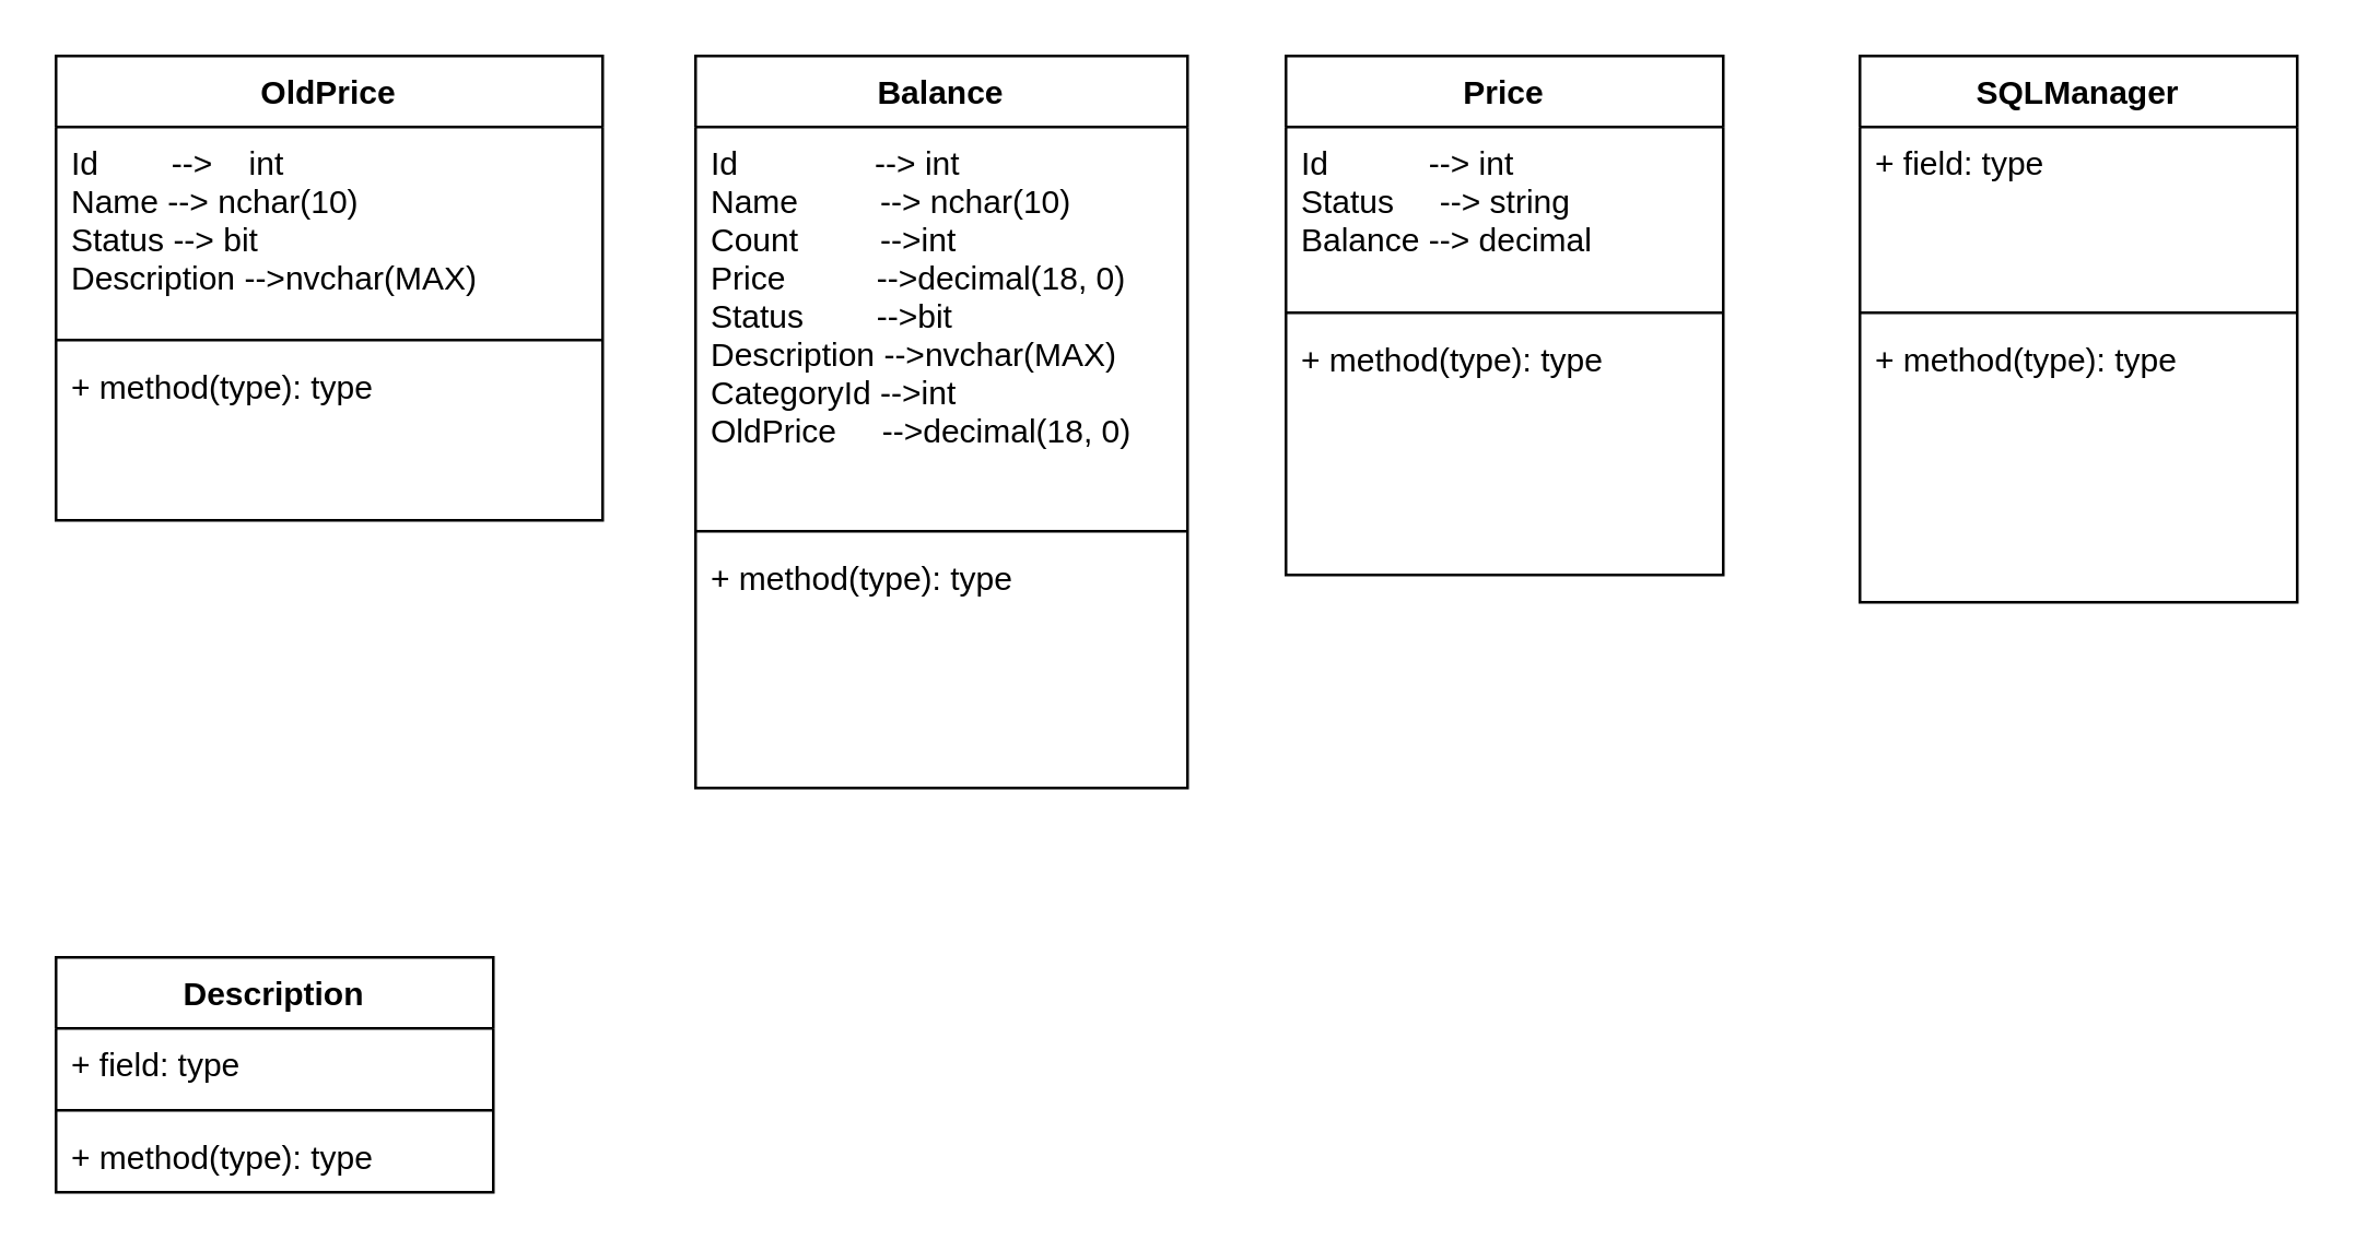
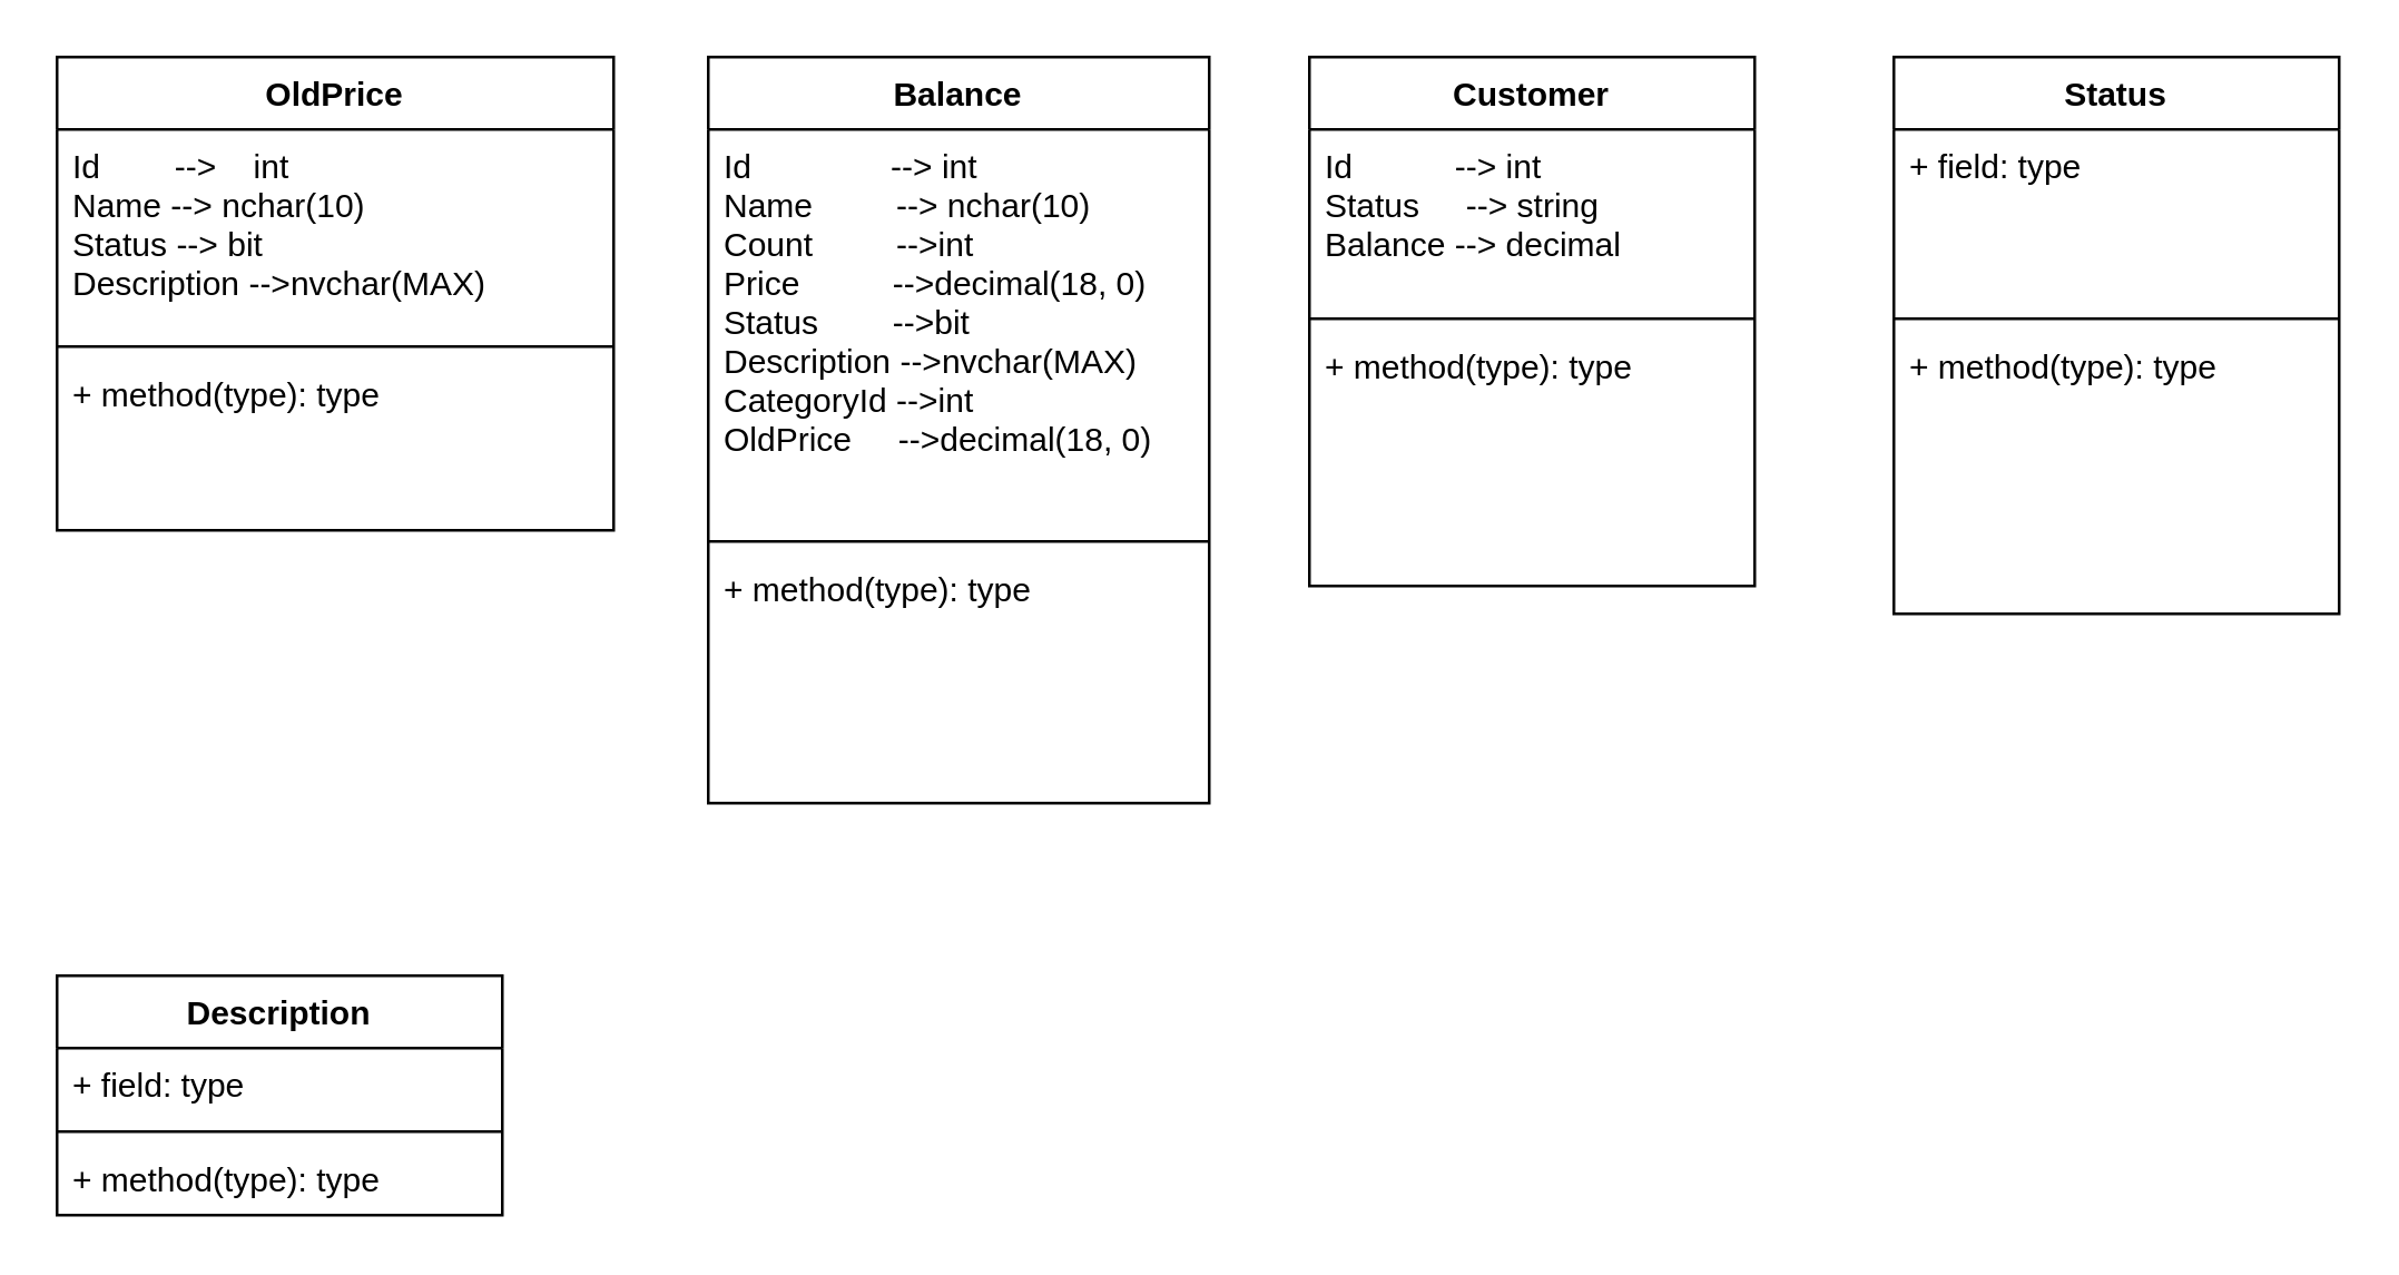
- <mxCell id="14" value="Price" style="swimlane;fontStyle=1;align=center;verticalAlign=top;childLayout=stackLayout;horizontal=1;startSize=26;horizontalStack=0;resizeParent=1;resizeParentMax=0;resizeLast=0;collapsible=1;marginBottom=0;" vertex="1" parent="1"><mxGeometry x="470" width="160" height="190" as="geometry" y="20" /></mxCell>
+ <mxCell id="14" value="Customer" style="swimlane;fontStyle=1;align=center;verticalAlign=top;childLayout=stackLayout;horizontal=1;startSize=26;horizontalStack=0;resizeParent=1;resizeParentMax=0;resizeLast=0;collapsible=1;marginBottom=0;" vertex="1" parent="1"><mxGeometry x="470" width="160" height="190" as="geometry" y="20" /></mxCell>
- <mxCell id="10" value="SQLManager" style="swimlane;fontStyle=1;align=center;verticalAlign=top;childLayout=stackLayout;horizontal=1;startSize=26;horizontalStack=0;resizeParent=1;resizeParentMax=0;resizeLast=0;collapsible=1;marginBottom=0;" vertex="1" parent="1"><mxGeometry x="680" width="160" height="200" as="geometry" y="20" /></mxCell>
+ <mxCell id="10" value="Status" style="swimlane;fontStyle=1;align=center;verticalAlign=top;childLayout=stackLayout;horizontal=1;startSize=26;horizontalStack=0;resizeParent=1;resizeParentMax=0;resizeLast=0;collapsible=1;marginBottom=0;" vertex="1" parent="1"><mxGeometry x="680" width="160" height="200" as="geometry" y="20" /></mxCell>
